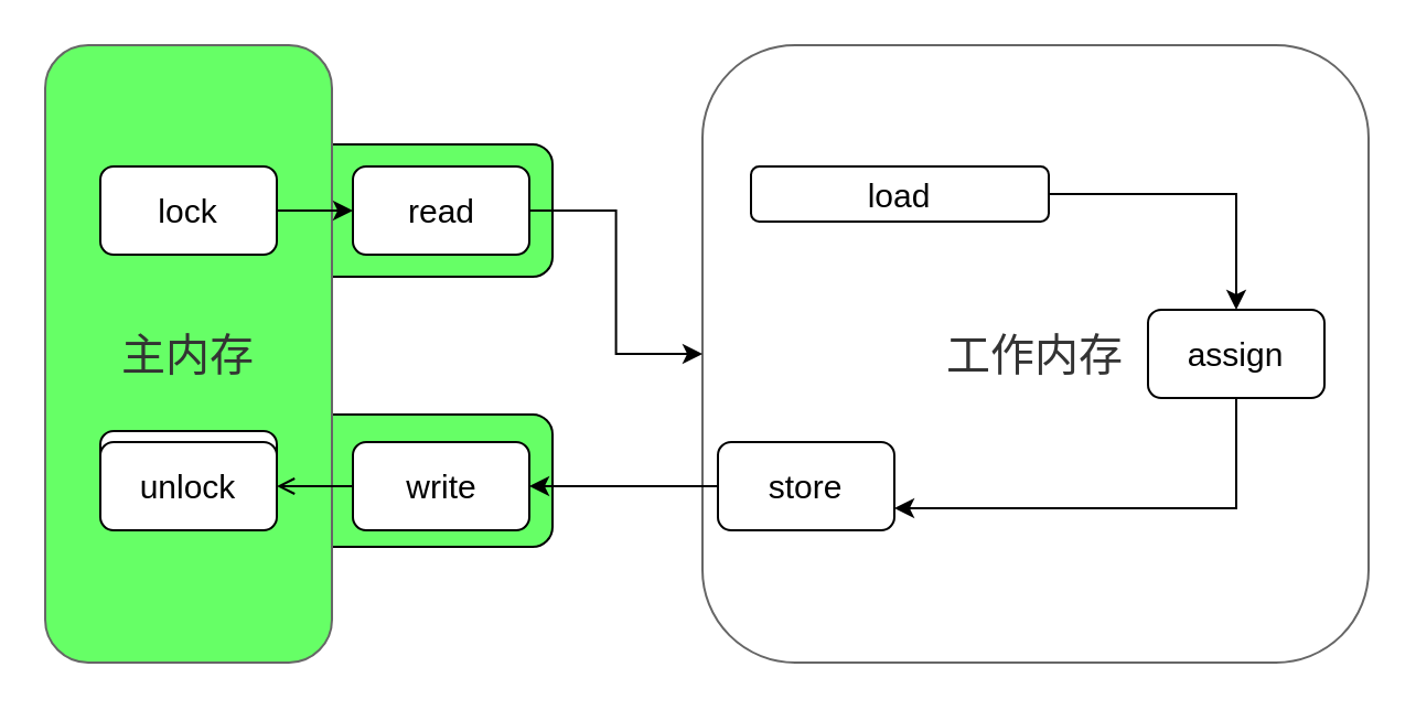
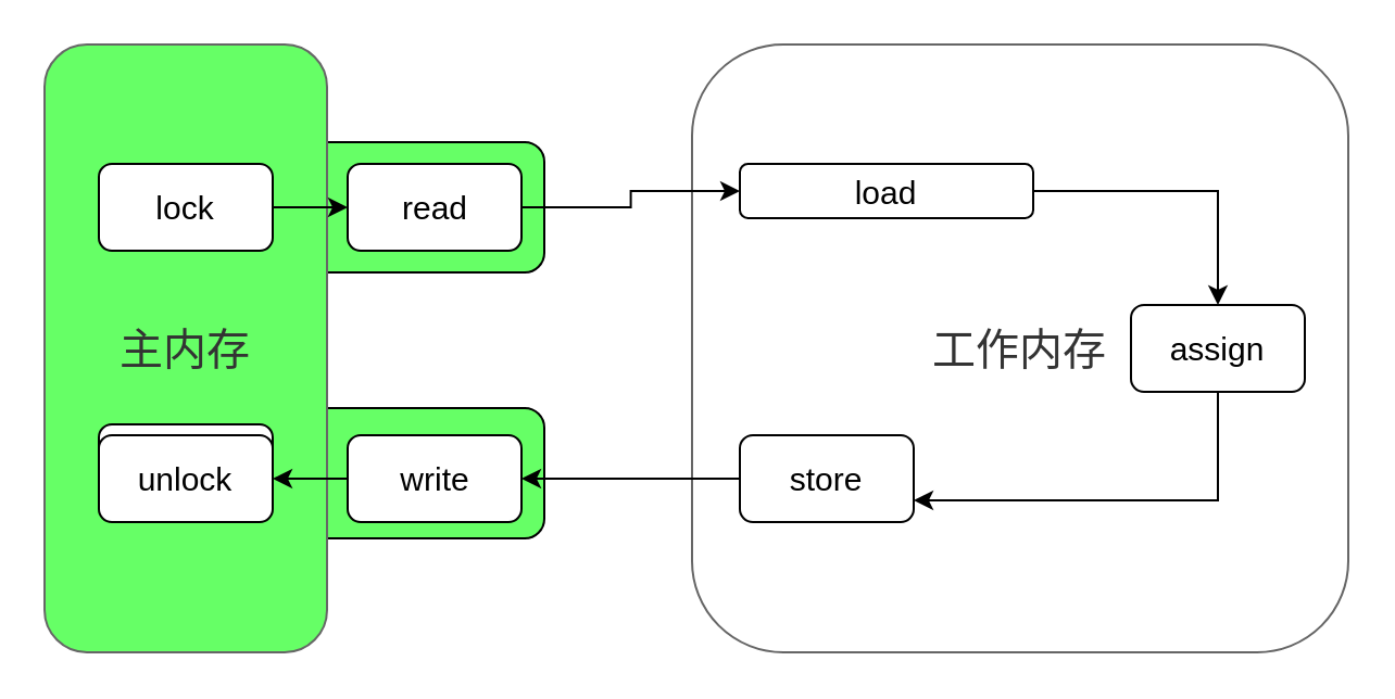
- <mxCell id="5" value="" style="edgeStyle=orthogonalEdgeStyle;rounded=0;orthogonalLoop=1;jettySize=auto;html=1;fontSize=15;" edge="1" parent="1" source="6" target="4"><mxGeometry relative="1" as="geometry"><mxPoint x="285" y="95" as="targetPoint" /></mxGeometry></mxCell>
+ <mxCell id="5" value="" style="edgeStyle=orthogonalEdgeStyle;rounded=0;orthogonalLoop=1;jettySize=auto;html=1;fontSize=15;entryX=0;entryY=0.5;entryDx=0;entryDy=0;" edge="1" parent="1" source="6" target="8"><mxGeometry relative="1" as="geometry"><mxPoint x="285" y="95" as="targetPoint" /></mxGeometry></mxCell>
- <mxCell id="19" value="" style="edgeStyle=orthogonalEdgeStyle;rounded=0;orthogonalLoop=1;jettySize=auto;html=1;endArrow=open;" edge="1" parent="1" source="13" target="18"><mxGeometry relative="1" as="geometry" /></mxCell>
+ <mxCell id="19" value="" style="edgeStyle=orthogonalEdgeStyle;rounded=0;orthogonalLoop=1;jettySize=auto;html=1;" edge="1" parent="1" source="13" target="18"><mxGeometry relative="1" as="geometry" /></mxCell>
- <mxCell id="12" value="store" style="rounded=1;whiteSpace=wrap;html=1;fontSize=15;" vertex="1" parent="1"><mxGeometry x="325" y="200" width="80" height="40" as="geometry" /></mxCell>
+ <mxCell id="12" value="store" style="rounded=1;whiteSpace=wrap;html=1;fontSize=15;" vertex="1" parent="1"><mxGeometry x="340" y="200" width="80" height="40" as="geometry" /></mxCell>
